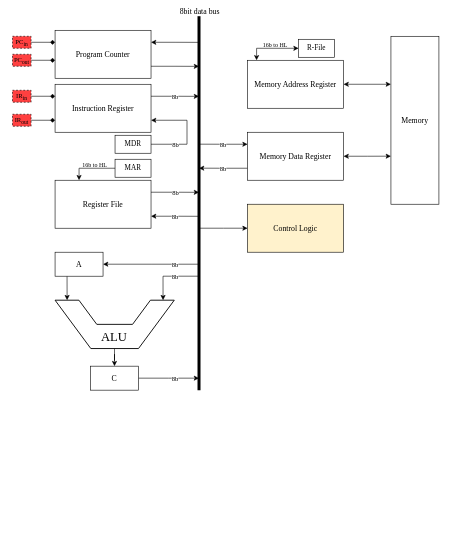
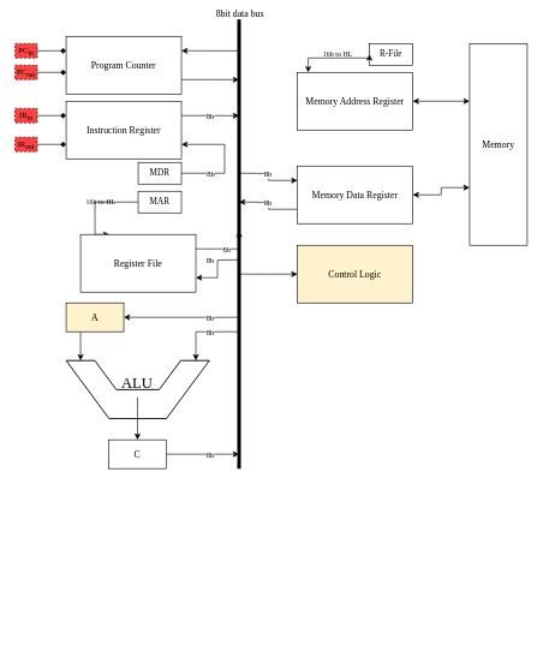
- <mxCell id="48" value="R-File" style="text;strokeColor=default;align=center;fillColor=none;html=1;verticalAlign=middle;whiteSpace=wrap;rounded=0;fontFamily=jetbrains mono;" vertex="1" parent="1"><mxGeometry x="497" y="65" width="60" height="30" as="geometry" /></mxCell>
+ <mxCell id="48" value="R-File" style="text;strokeColor=default;align=center;fillColor=none;html=1;verticalAlign=middle;whiteSpace=wrap;rounded=0;fontFamily=jetbrains mono;" vertex="1" parent="1"><mxGeometry x="512" y="60" width="60" height="30" as="geometry" /></mxCell>
- <mxCell id="13" value="Memory Data Register" style="rounded=0;whiteSpace=wrap;html=1;fontFamily=jetbrains mono;fontSize=13;" vertex="1" parent="1"><mxGeometry x="412" y="220" width="160" height="80" as="geometry" /></mxCell>
+ <mxCell id="13" value="Memory Data Register" style="rounded=0;whiteSpace=wrap;html=1;fontFamily=jetbrains mono;fontSize=13;" vertex="1" parent="1"><mxGeometry x="412" y="230" width="160" height="80" as="geometry" /></mxCell>
- <mxCell id="7" value="Register File" style="rounded=0;whiteSpace=wrap;html=1;fontFamily=jetbrains mono;fontSize=13;" vertex="1" parent="1"><mxGeometry x="91" y="300" width="160" height="80" as="geometry" /></mxCell>
+ <mxCell id="7" value="Register File" style="rounded=0;whiteSpace=wrap;html=1;fontFamily=jetbrains mono;fontSize=13;" vertex="1" parent="1"><mxGeometry x="111" y="325" width="160" height="80" as="geometry" /></mxCell>
- <mxCell id="22" value="A" style="rounded=0;whiteSpace=wrap;html=1;fontFamily=jetbrains mono;fontSize=13;" vertex="1" parent="1"><mxGeometry x="91" y="420" width="80" height="40" as="geometry" /></mxCell>
+ <mxCell id="22" value="A" style="rounded=0;whiteSpace=wrap;html=1;fontFamily=jetbrains mono;fontSize=13;fillColor=#fff2cc;" vertex="1" parent="1"><mxGeometry x="91" y="420" width="80" height="40" as="geometry" /></mxCell>
- <mxCell id="25" value="&lt;font face=&quot;jetbrains mono&quot; style=&quot;font-size: 21px;&quot;&gt;ALU&lt;/font&gt;" style="text;strokeColor=none;align=center;fillColor=none;html=1;verticalAlign=middle;whiteSpace=wrap;rounded=0;fontSize=21;container=0;" vertex="1" parent="23"><mxGeometry x="69.375" y="40.935" width="59.37" height="40" as="geometry" /></mxCell>
+ <mxCell id="25" value="&lt;font face=&quot;jetbrains mono&quot; style=&quot;font-size: 21px;&quot;&gt;ALU&lt;/font&gt;" style="text;strokeColor=none;align=center;fillColor=none;html=1;verticalAlign=middle;whiteSpace=wrap;rounded=0;fontSize=21;container=0;" vertex="1" parent="23"><mxGeometry x="69.375" y="10.935" width="59.37" height="40" as="geometry" /></mxCell>
